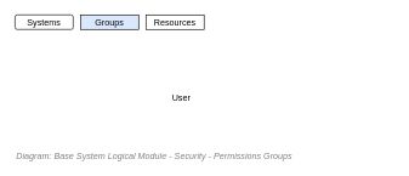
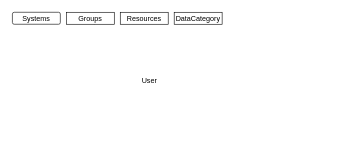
- <mxCell id="5" value="&lt;font style=&quot;font-size: 12px&quot; color=&quot;#000000&quot;&gt;Groups&lt;/font&gt;" style="rounded=0;whiteSpace=wrap;html=1;fontSize=17;fontColor=#CC0000;align=center;fillColor=#dae8fc;" vertex="1" parent="1"><mxGeometry x="110" y="20" width="80" height="20" as="geometry" /></mxCell>
+ <mxCell id="5" value="&lt;font style=&quot;font-size: 12px&quot; color=&quot;#000000&quot;&gt;Groups&lt;/font&gt;" style="rounded=0;whiteSpace=wrap;html=1;fontSize=17;fontColor=#CC0000;align=center;" vertex="1" parent="1"><mxGeometry x="110" y="20" width="80" height="20" as="geometry" /></mxCell>
+ <mxCell id="8" value="&lt;font style=&quot;font-size: 12px&quot; color=&quot;#000000&quot;&gt;DataCategory&lt;/font&gt;" style="rounded=0;whiteSpace=wrap;html=1;fontSize=17;fontColor=#CC0000;align=center;" vertex="1" parent="1"><mxGeometry x="290" y="20" width="80" height="20" as="geometry" /></mxCell>
- <mxCell id="2" value="&lt;font style=&quot;font-size: 12px&quot;&gt;&lt;span style=&quot;font-size: 12px&quot;&gt;Diagram: Base System Logical Module -&amp;nbsp;&lt;/span&gt;Security - Permissions Groups&lt;/font&gt;" style="text;strokeColor=none;fillColor=none;html=1;fontSize=24;fontStyle=2;verticalAlign=middle;align=left;shadow=0;glass=0;comic=0;opacity=30;fontColor=#808080;" vertex="1" parent="1"><mxGeometry x="20" y="200" width="520" height="20" as="geometry" /></mxCell>
